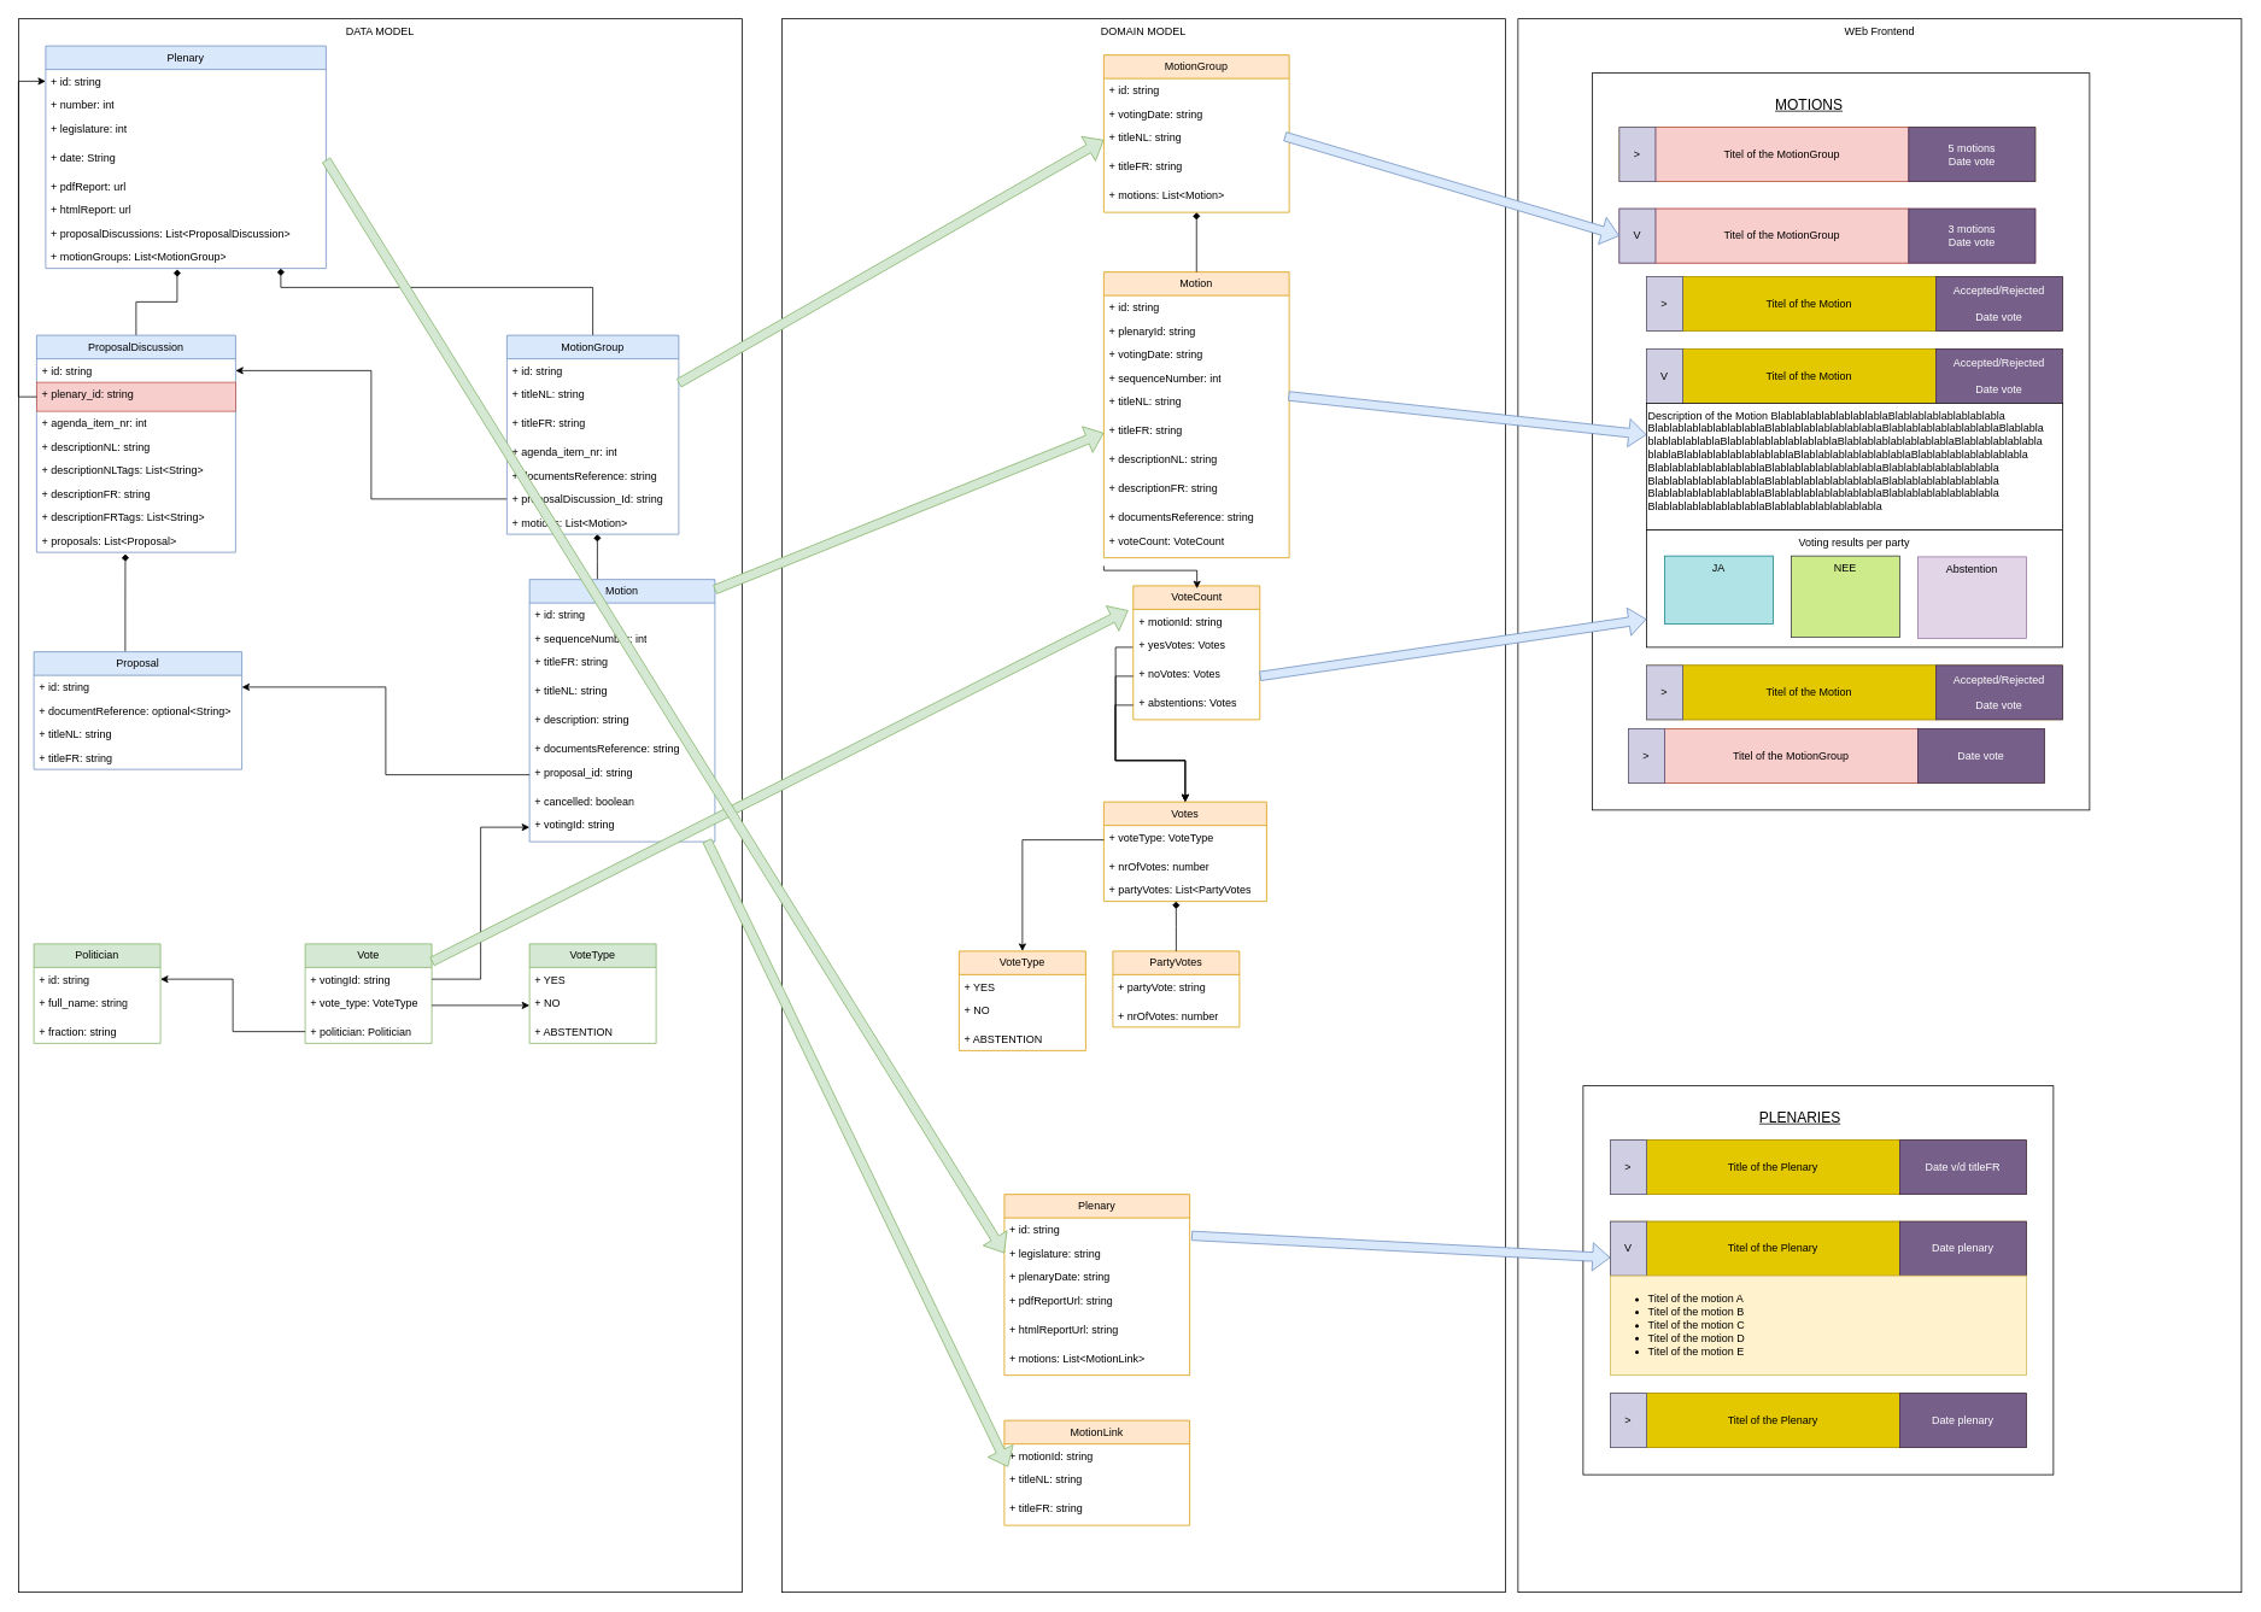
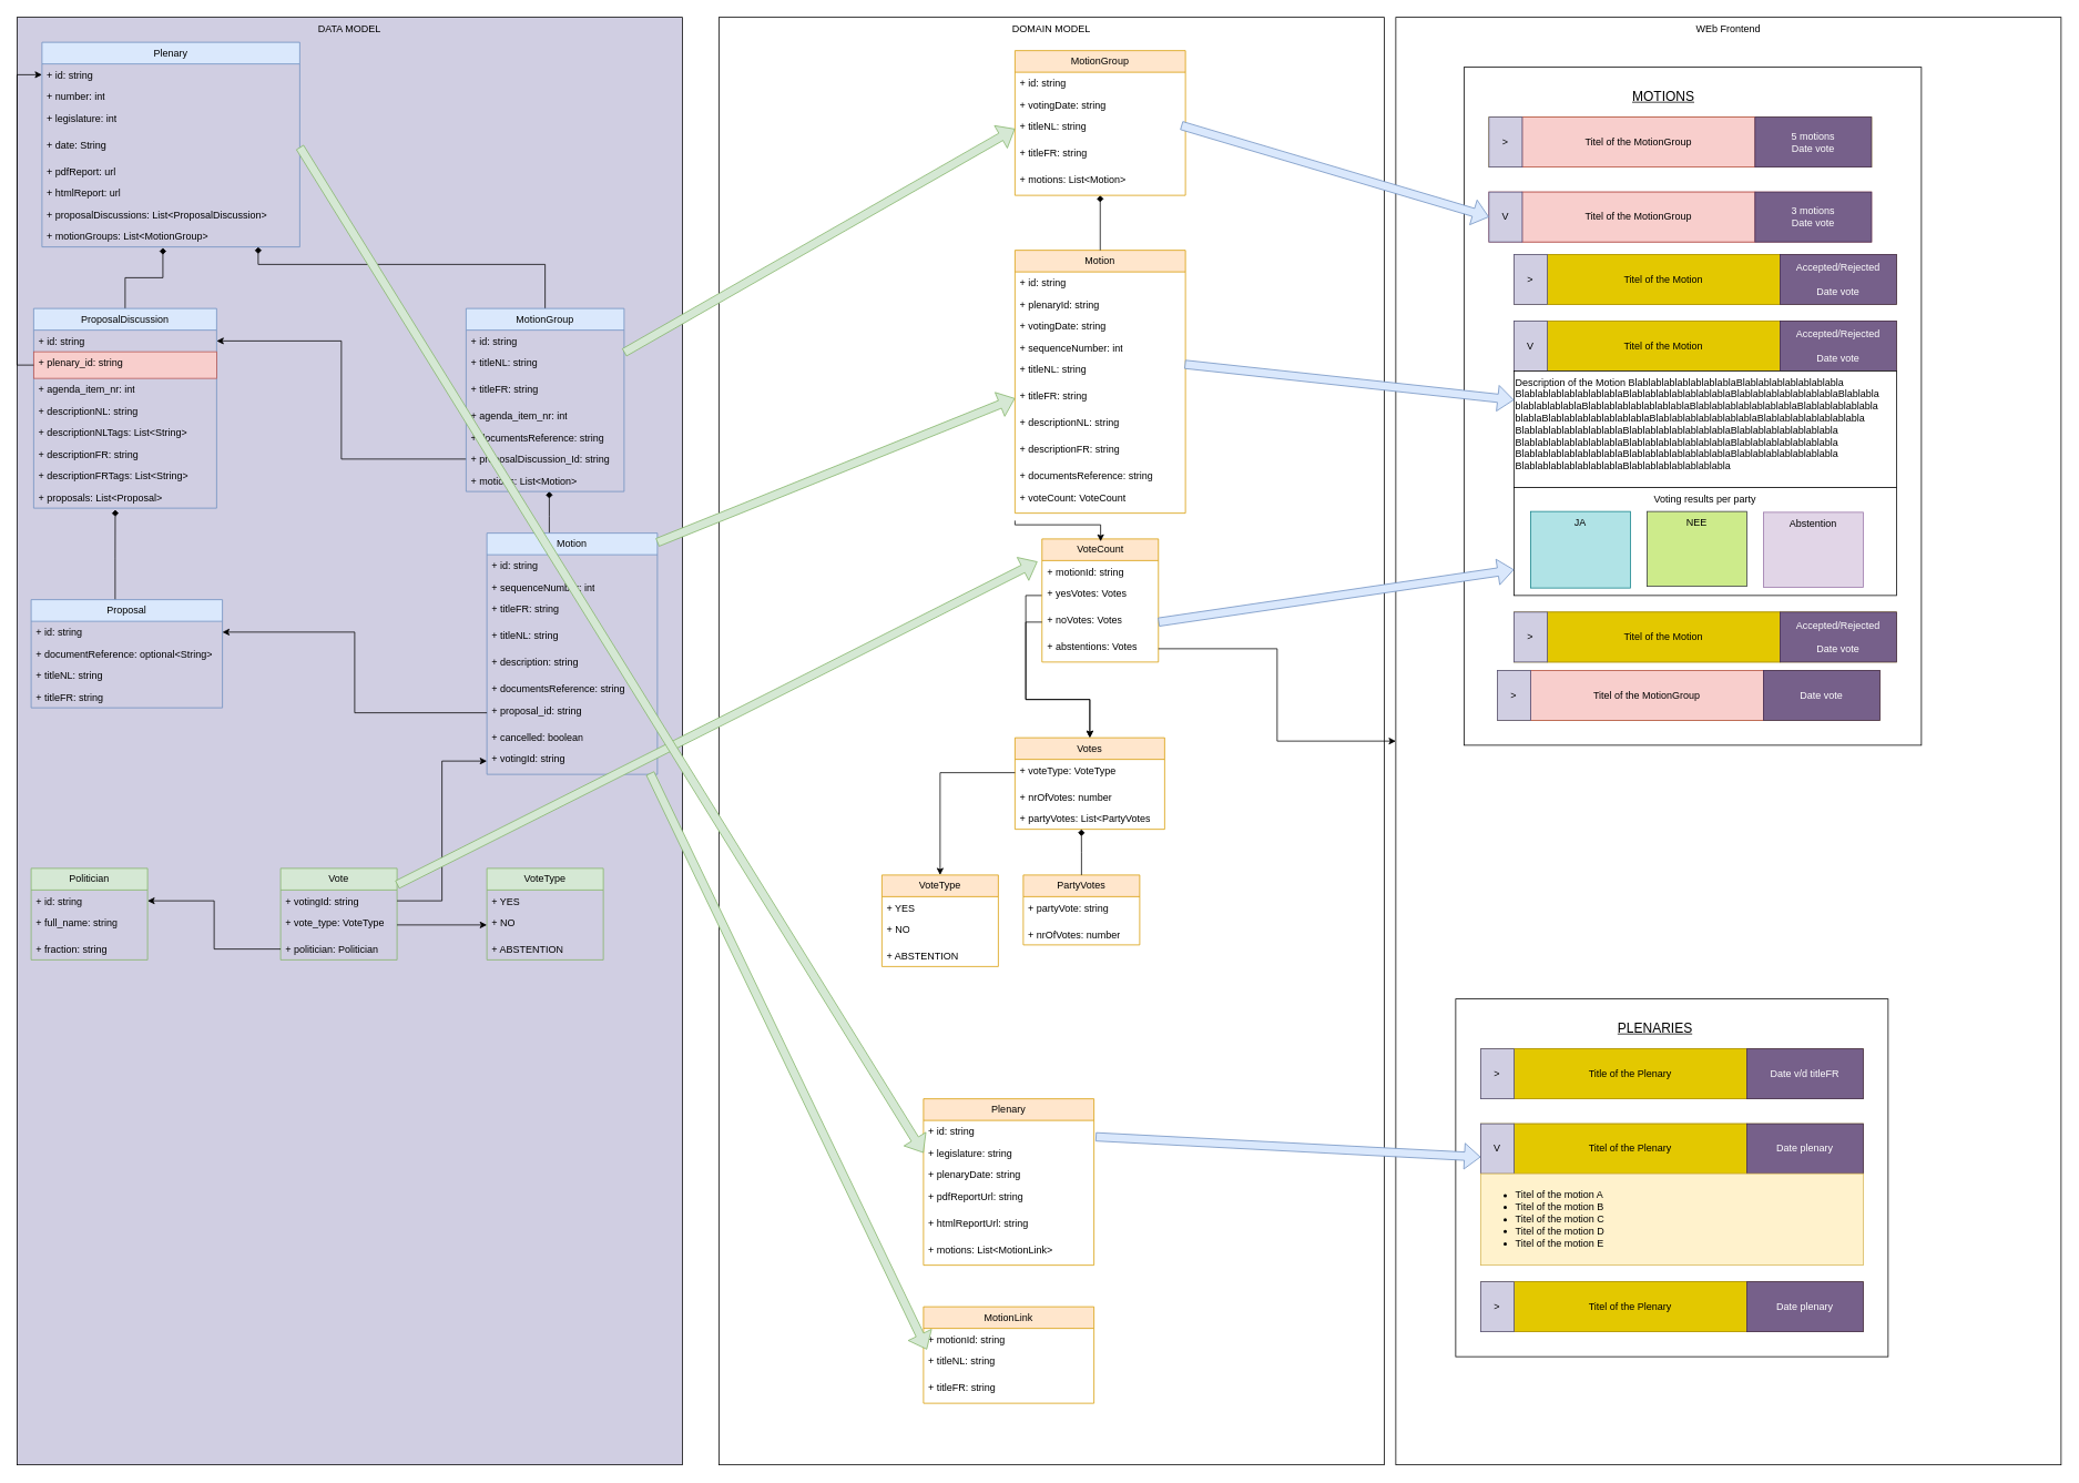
- <mxCell id="157" value="JA" style="rounded=0;whiteSpace=wrap;html=1;verticalAlign=top;fillColor=#b0e3e6;strokeColor=#0e8088;" parent="132" vertex="1"><mxGeometry x="80" y="534" width="120" height="75" as="geometry" /></mxCell>
+ <mxCell id="157" value="JA" style="rounded=0;whiteSpace=wrap;html=1;verticalAlign=top;fillColor=#b0e3e6;strokeColor=#0e8088;" parent="132" vertex="1"><mxGeometry x="80" y="534" width="120" height="92" as="geometry" /></mxCell>
- <mxCell id="100" style="edgeStyle=orthogonalEdgeStyle;rounded=0;orthogonalLoop=1;jettySize=auto;html=1;entryX=0.5;entryY=0;entryDx=0;entryDy=0;" parent="1" source="97" target="86" edge="1"><mxGeometry relative="1" as="geometry" /></mxCell>
+ <mxCell id="100" style="edgeStyle=orthogonalEdgeStyle;rounded=0;orthogonalLoop=1;jettySize=auto;html=1;" parent="1" source="97" target="2" edge="1"><mxGeometry relative="1" as="geometry" /></mxCell>
- <mxCell id="3" value="DATA MODEL" style="rounded=0;whiteSpace=wrap;html=1;verticalAlign=top;" parent="1" vertex="1"><mxGeometry x="20" y="20" width="800" height="1740" as="geometry" /></mxCell>
+ <mxCell id="3" value="DATA MODEL" style="rounded=0;whiteSpace=wrap;html=1;verticalAlign=top;fillColor=#d0cee2;" parent="1" vertex="1"><mxGeometry x="20" y="20" width="800" height="1740" as="geometry" /></mxCell>
